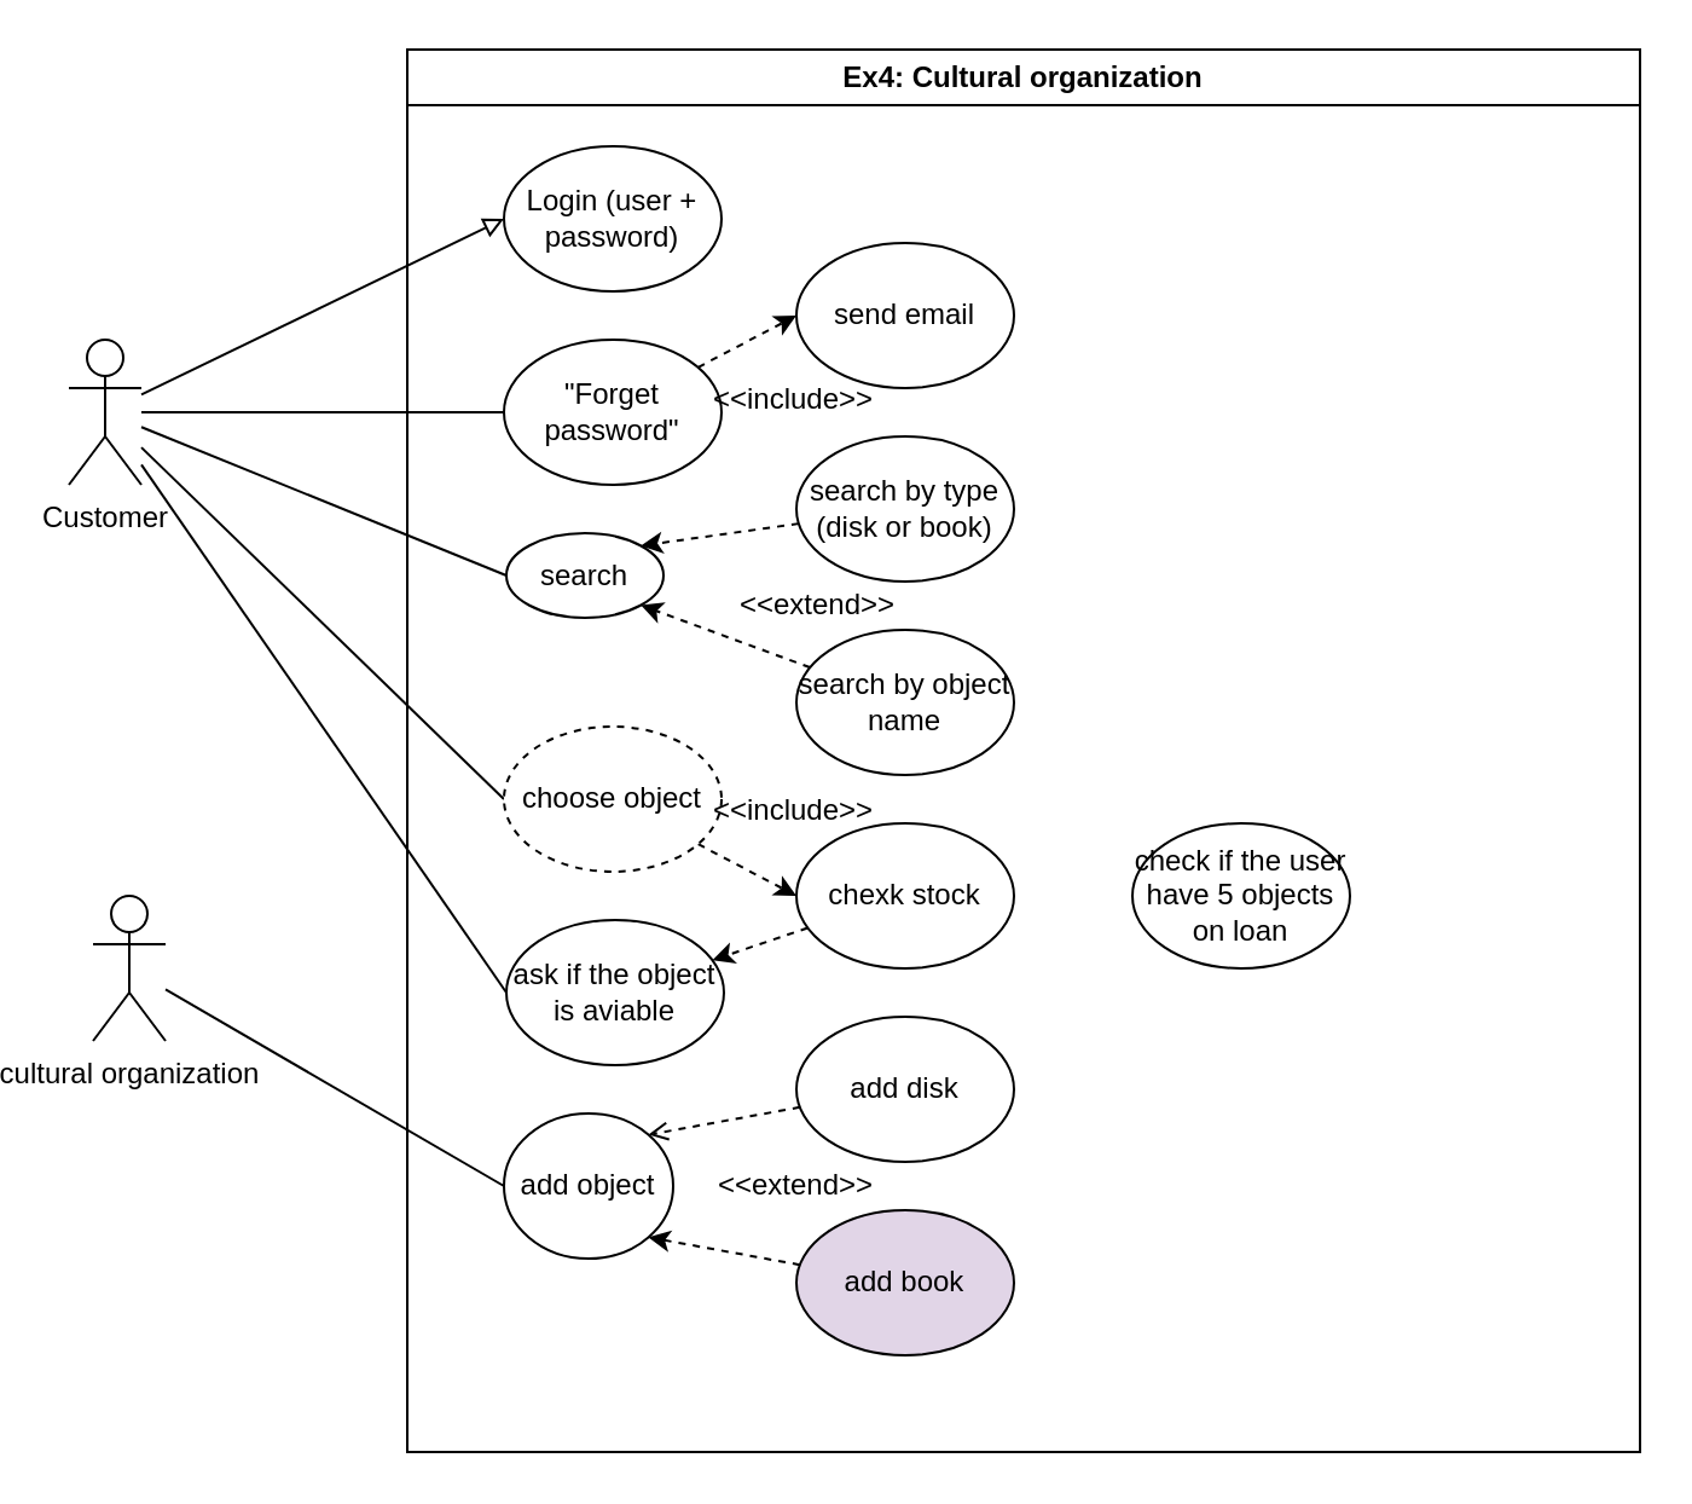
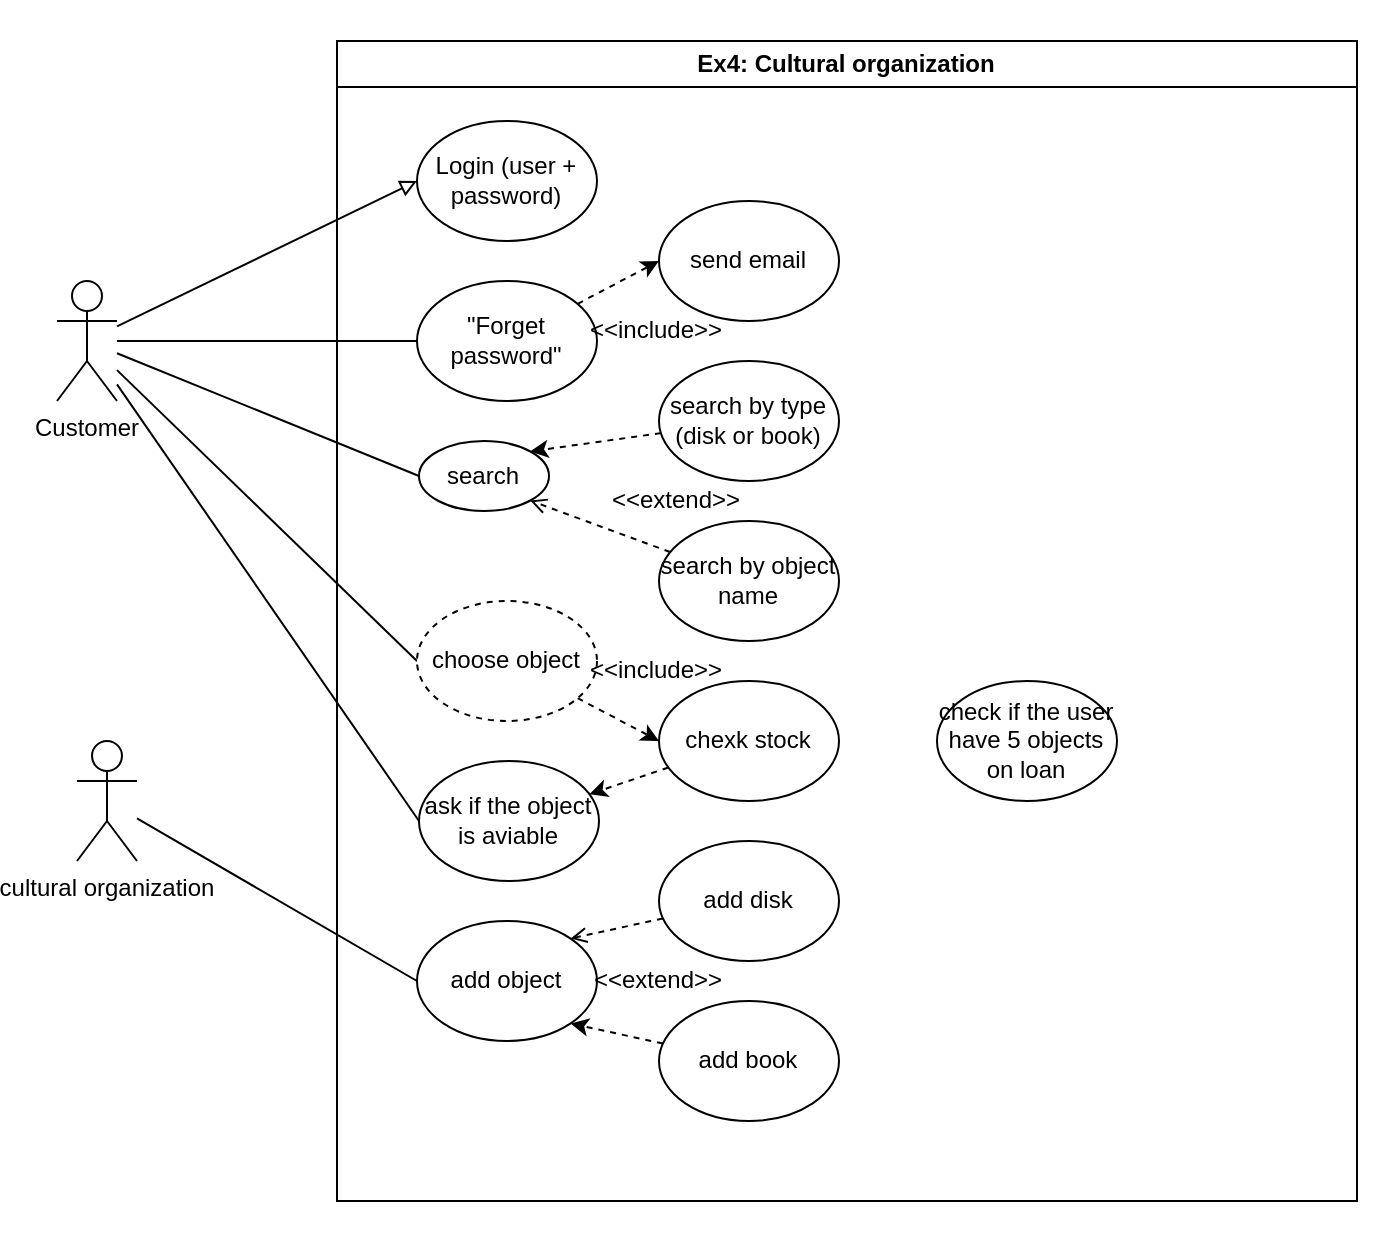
- <mxCell id="15" style="rounded=0;orthogonalLoop=1;jettySize=auto;html=1;entryX=1;entryY=1;entryDx=0;entryDy=0;dashed=1;" edge="1" parent="8" source="16" target="10"><mxGeometry relative="1" as="geometry" /></mxCell>
+ <mxCell id="15" style="rounded=0;orthogonalLoop=1;jettySize=auto;html=1;entryX=1;entryY=1;entryDx=0;entryDy=0;dashed=1;endArrow=open;" edge="1" parent="8" source="16" target="10"><mxGeometry relative="1" as="geometry" /></mxCell>
- <mxCell id="24" value="add object" style="ellipse;whiteSpace=wrap;html=1;" vertex="1" parent="8"><mxGeometry x="40" y="440" width="70" height="60" as="geometry" /></mxCell>
+ <mxCell id="24" value="add object" style="ellipse;whiteSpace=wrap;html=1;" vertex="1" parent="8"><mxGeometry x="40" y="440" width="90" height="60" as="geometry" /></mxCell>
- <mxCell id="28" value="add book" style="ellipse;whiteSpace=wrap;html=1;fillColor=#e1d5e7;" vertex="1" parent="8"><mxGeometry x="161" y="480" width="90" height="60" as="geometry" /></mxCell>
+ <mxCell id="28" value="add book" style="ellipse;whiteSpace=wrap;html=1;" vertex="1" parent="8"><mxGeometry x="161" y="480" width="90" height="60" as="geometry" /></mxCell>
